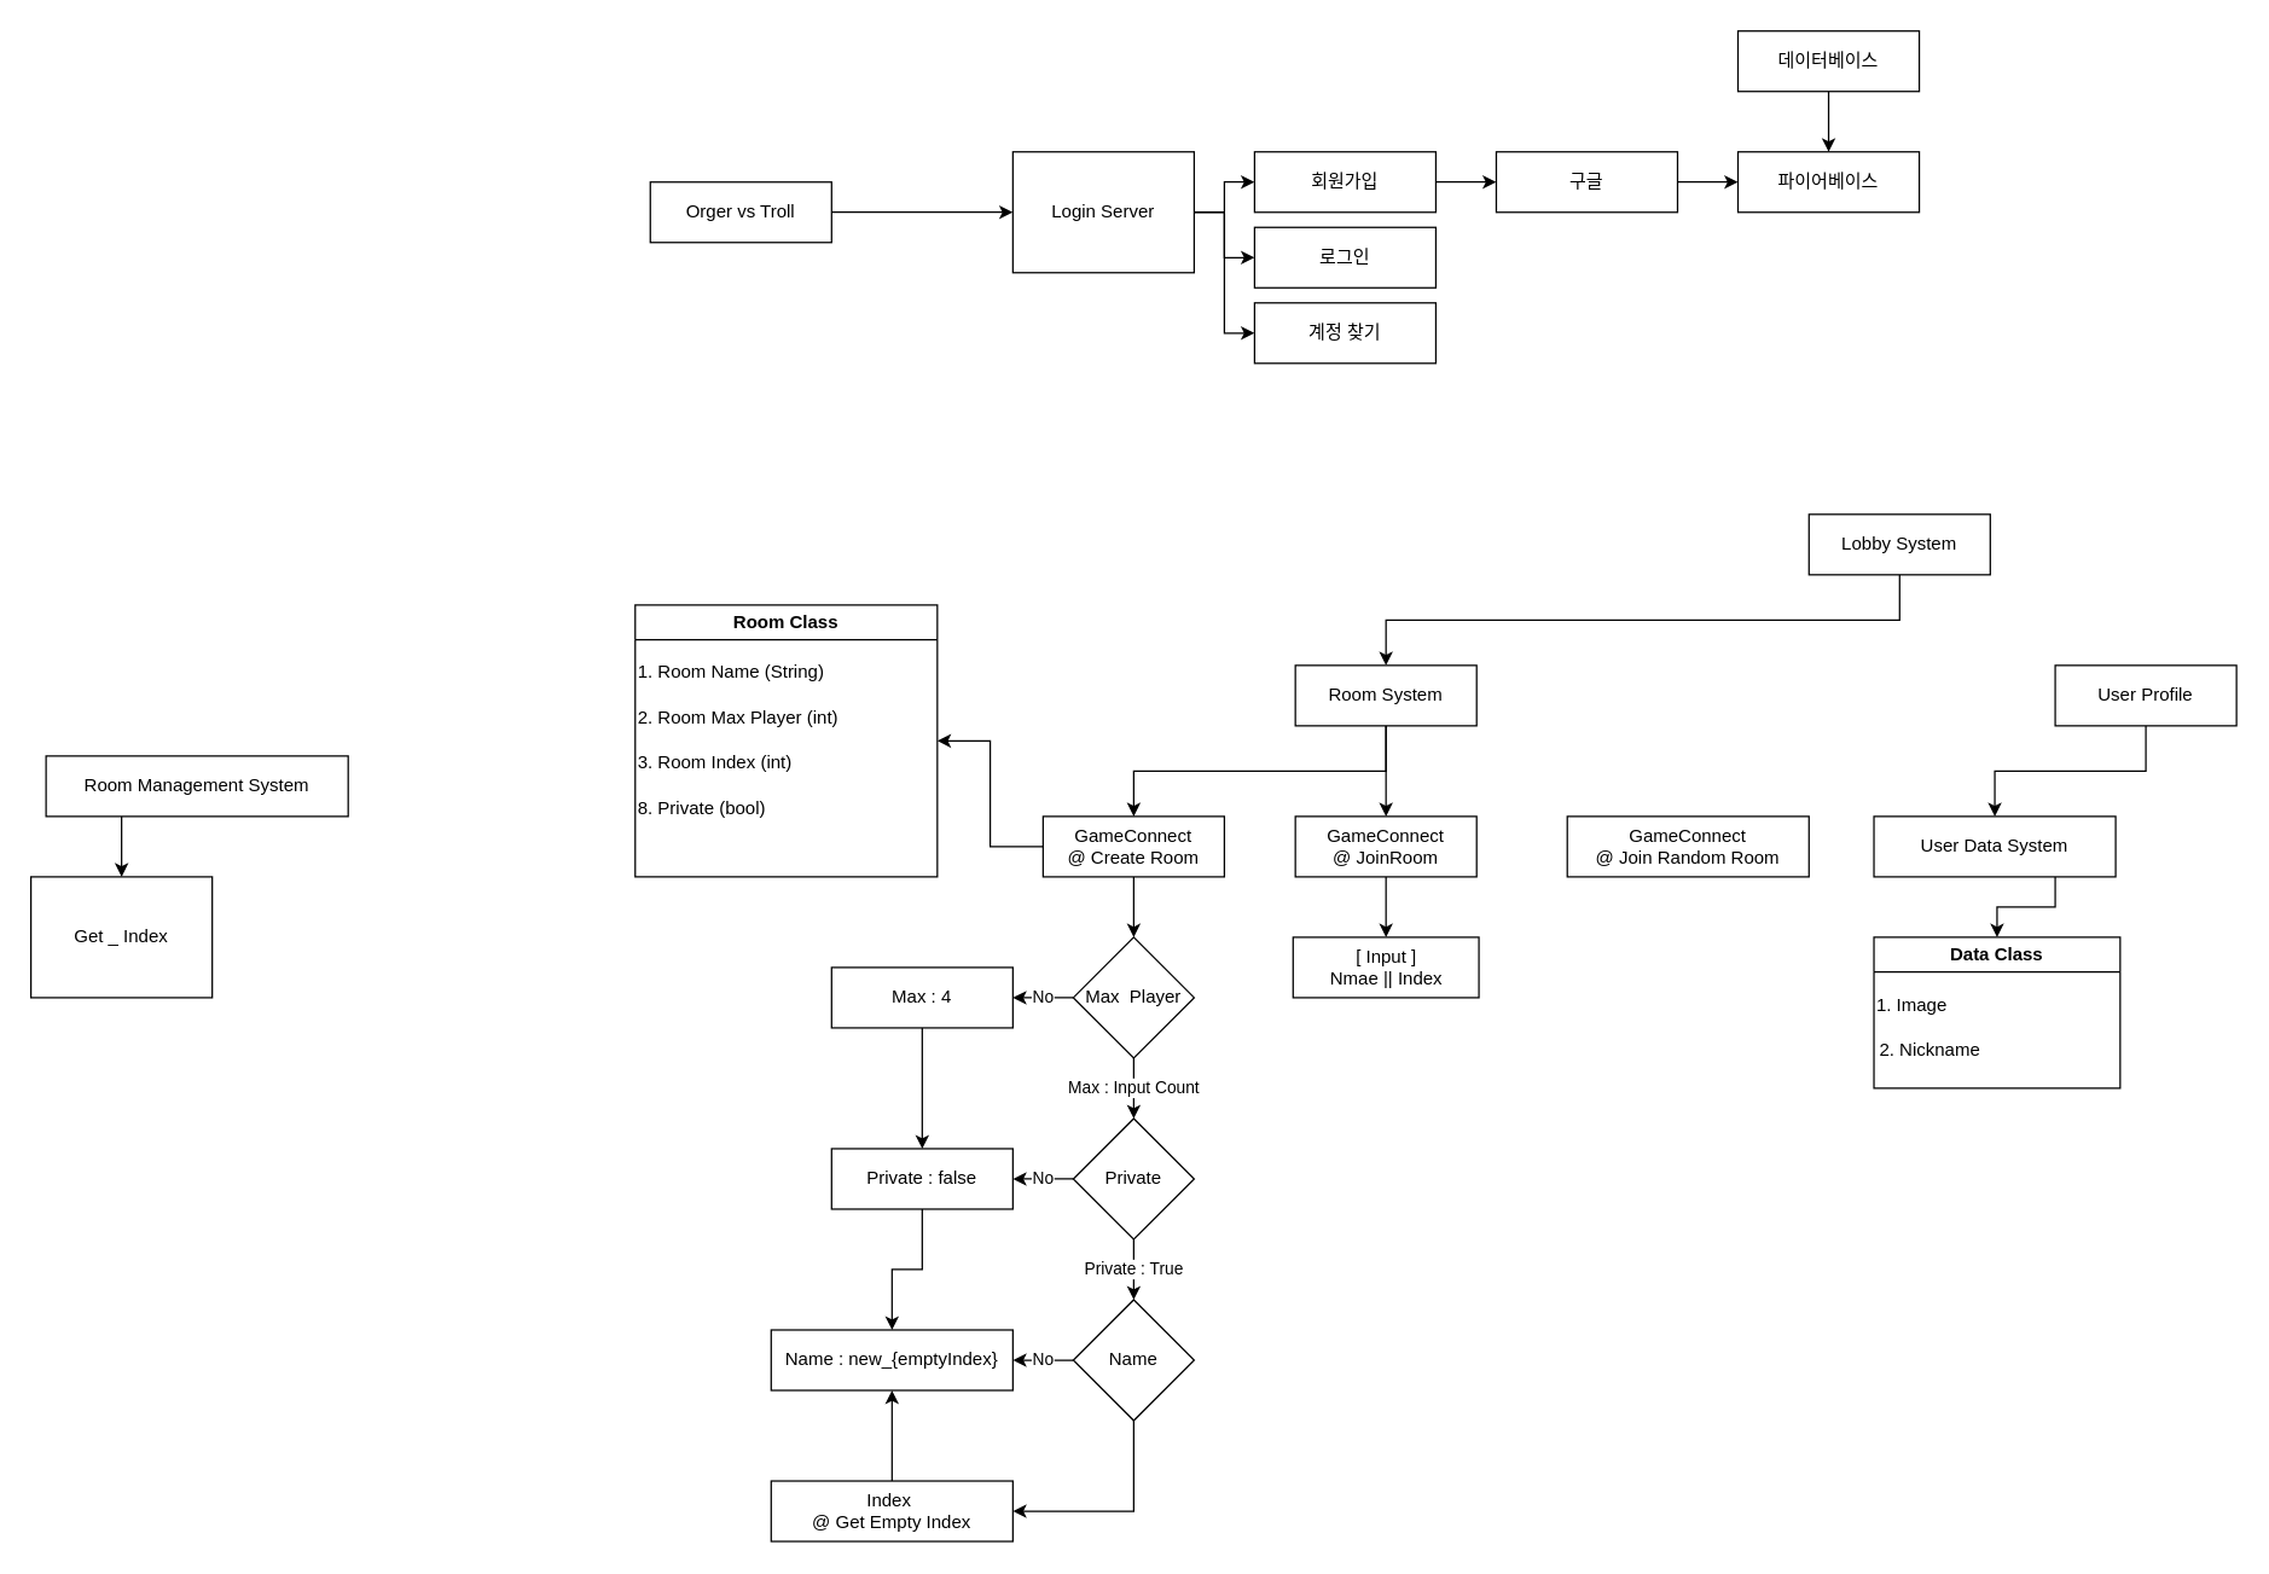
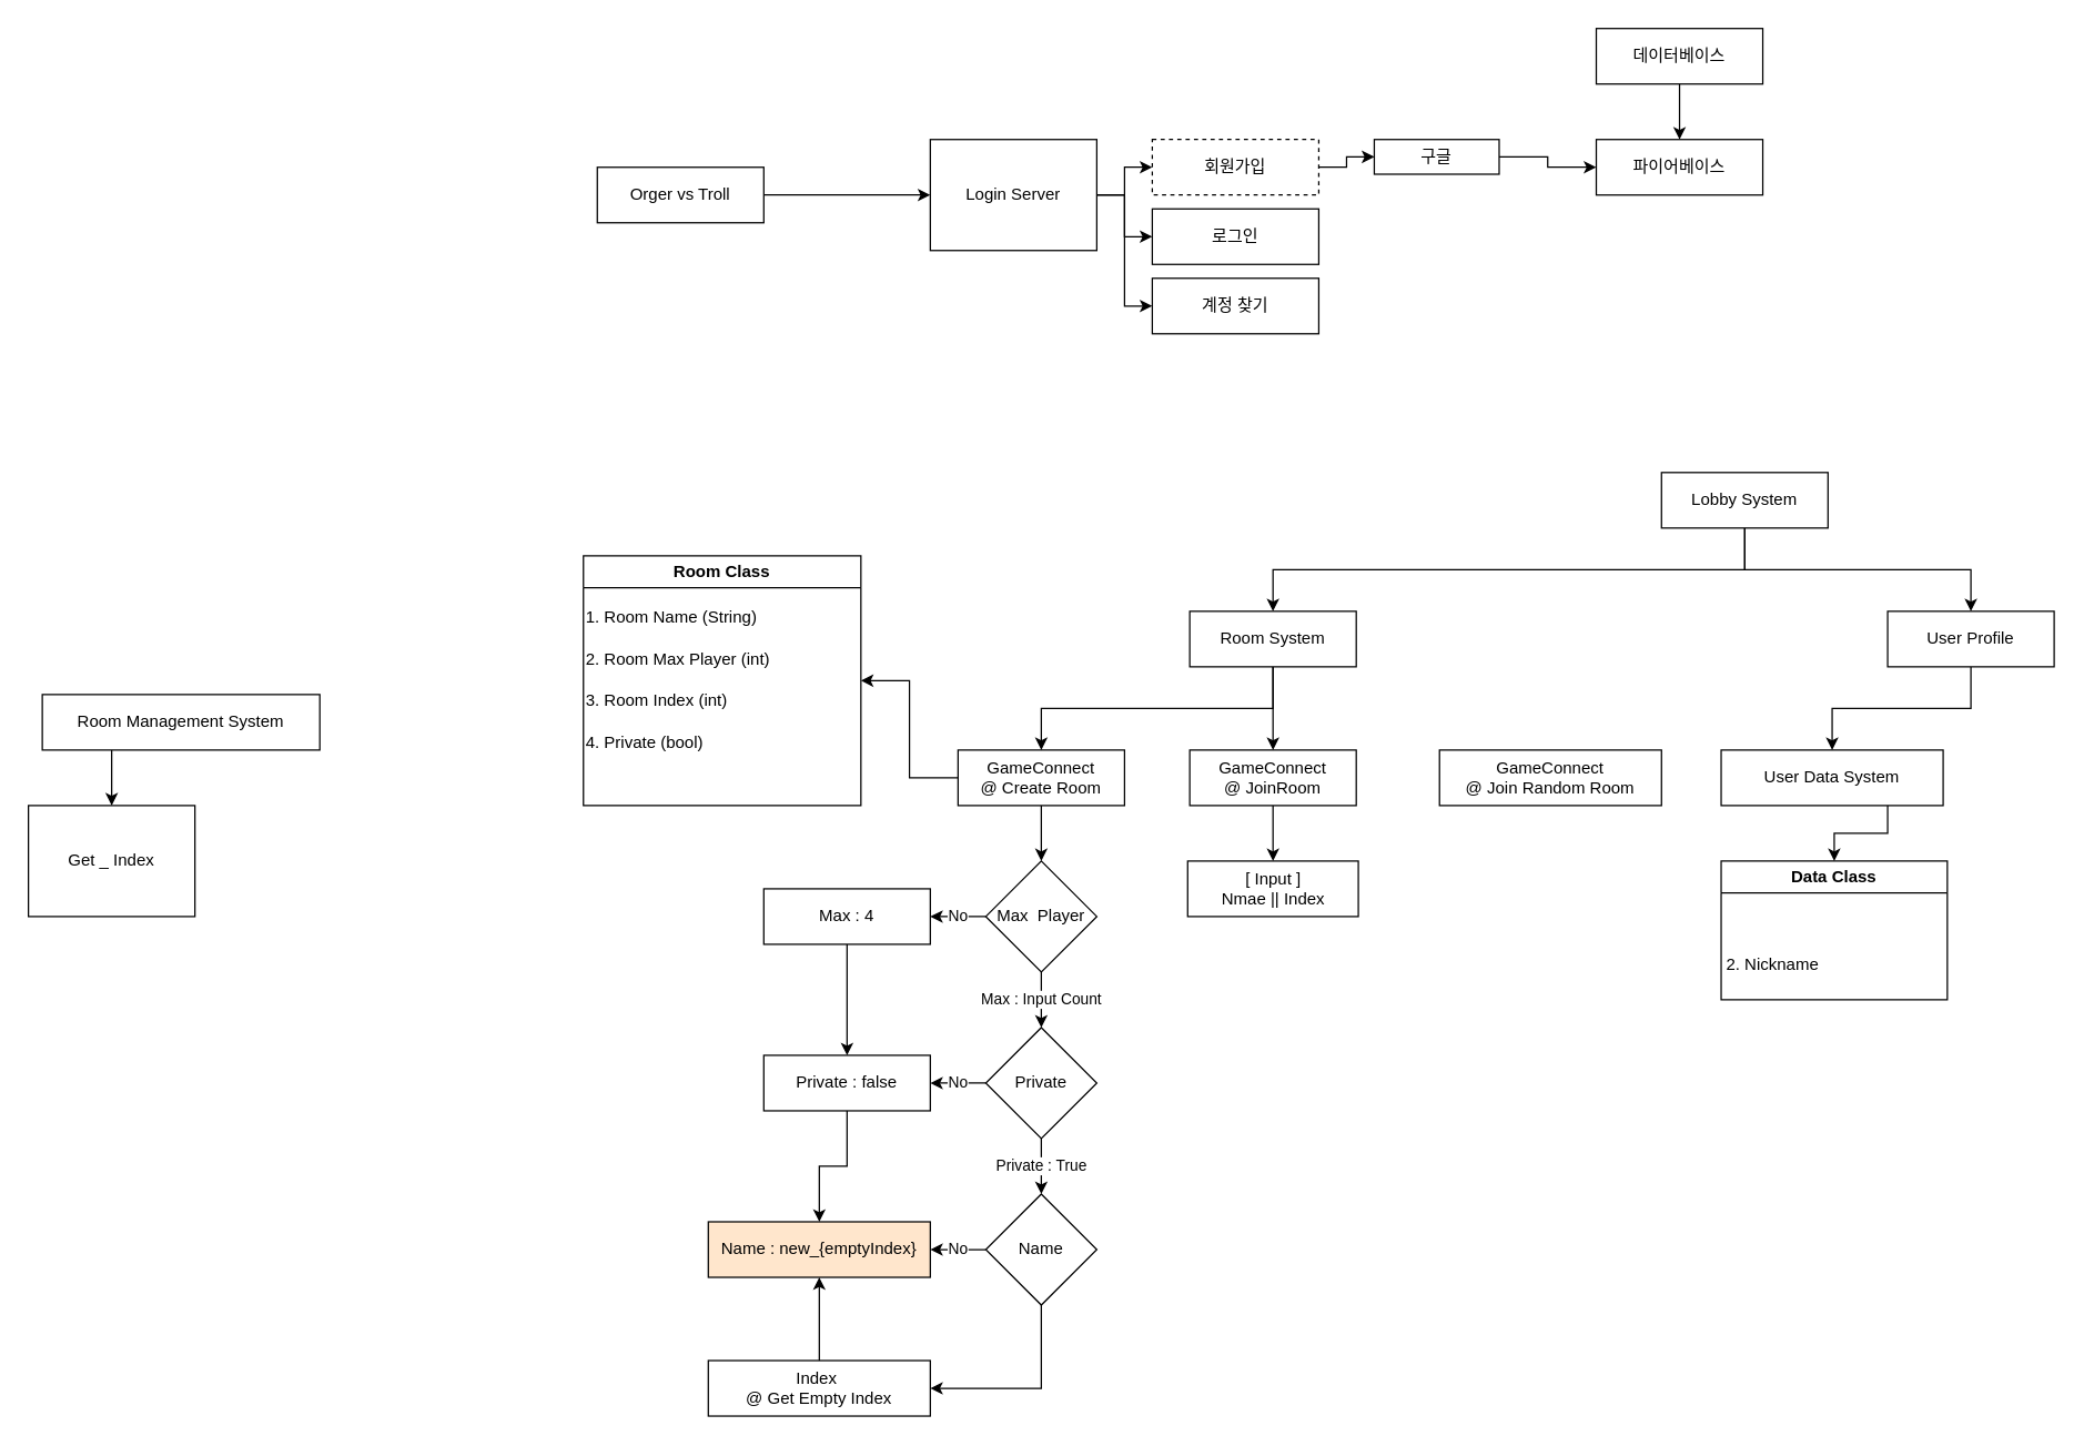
- <mxCell id="9" value="회원가입" style="rounded=0;whiteSpace=wrap;html=1;" parent="1" vertex="1"><mxGeometry x="830" y="100" width="120" height="40" as="geometry" /></mxCell>
+ <mxCell id="9" value="회원가입" style="rounded=0;whiteSpace=wrap;html=1;dashed=1;" parent="1" vertex="1"><mxGeometry x="830" y="100" width="120" height="40" as="geometry" /></mxCell>
- <mxCell id="13" value="구글" style="rounded=0;whiteSpace=wrap;html=1;" parent="1" vertex="1"><mxGeometry x="990" y="100" width="120" height="40" as="geometry" /></mxCell>
+ <mxCell id="13" value="구글" style="rounded=0;whiteSpace=wrap;html=1;" parent="1" vertex="1"><mxGeometry x="990" y="100" width="90" height="25" as="geometry" /></mxCell>
+ <mxCell id="18" style="edgeStyle=orthogonalEdgeStyle;rounded=0;orthogonalLoop=1;jettySize=auto;html=1;exitX=0.5;exitY=1;exitDx=0;exitDy=0;entryX=0.5;entryY=0;entryDx=0;entryDy=0;" edge="1" parent="1" source="19" target="27"><mxGeometry relative="1" as="geometry" /></mxCell>
- <mxCell id="40" value="8. Private (bool)" style="text;html=1;strokeColor=none;fillColor=none;align=left;verticalAlign=middle;whiteSpace=wrap;rounded=0;" vertex="1" parent="36"><mxGeometry y="120" width="200" height="30" as="geometry" /></mxCell>
+ <mxCell id="40" value="4. Private (bool)" style="text;html=1;strokeColor=none;fillColor=none;align=left;verticalAlign=middle;whiteSpace=wrap;rounded=0;" vertex="1" parent="36"><mxGeometry y="120" width="200" height="30" as="geometry" /></mxCell>
- <mxCell id="34" value="1. Image" style="text;html=1;strokeColor=none;fillColor=none;align=left;verticalAlign=middle;whiteSpace=wrap;rounded=0;" vertex="1" parent="33"><mxGeometry y="30" width="160" height="30" as="geometry" /></mxCell>
- <mxCell id="55" value="Name : new_{emptyIndex}" style="rounded=0;whiteSpace=wrap;html=1;" vertex="1" parent="1"><mxGeometry x="510" y="880" width="160" height="40" as="geometry" /></mxCell>
+ <mxCell id="55" value="Name : new_{emptyIndex}" style="rounded=0;whiteSpace=wrap;html=1;fillColor=#ffe6cc;" vertex="1" parent="1"><mxGeometry x="510" y="880" width="160" height="40" as="geometry" /></mxCell>
